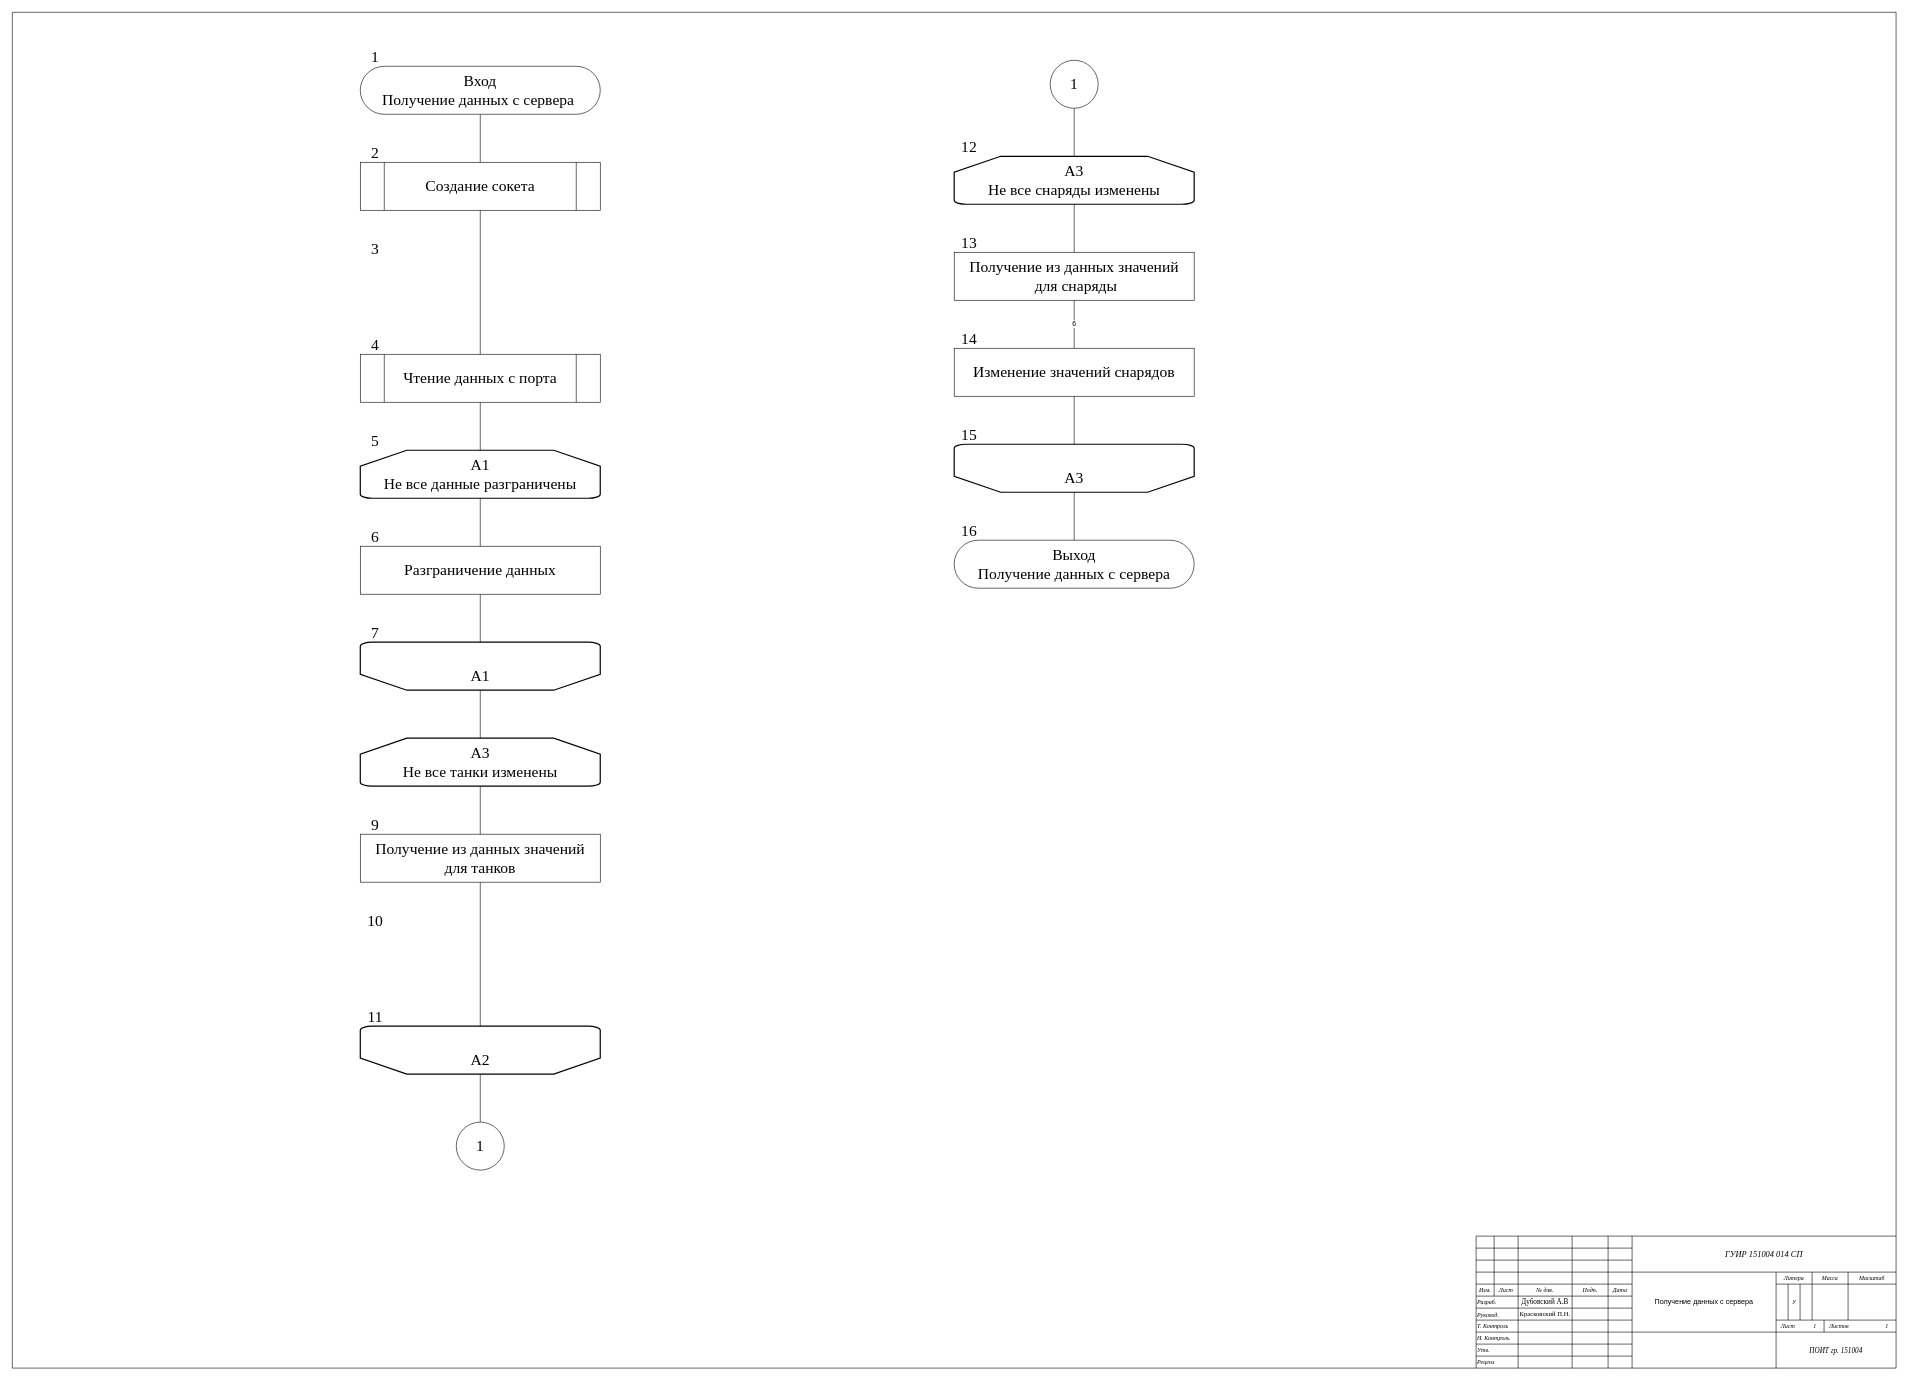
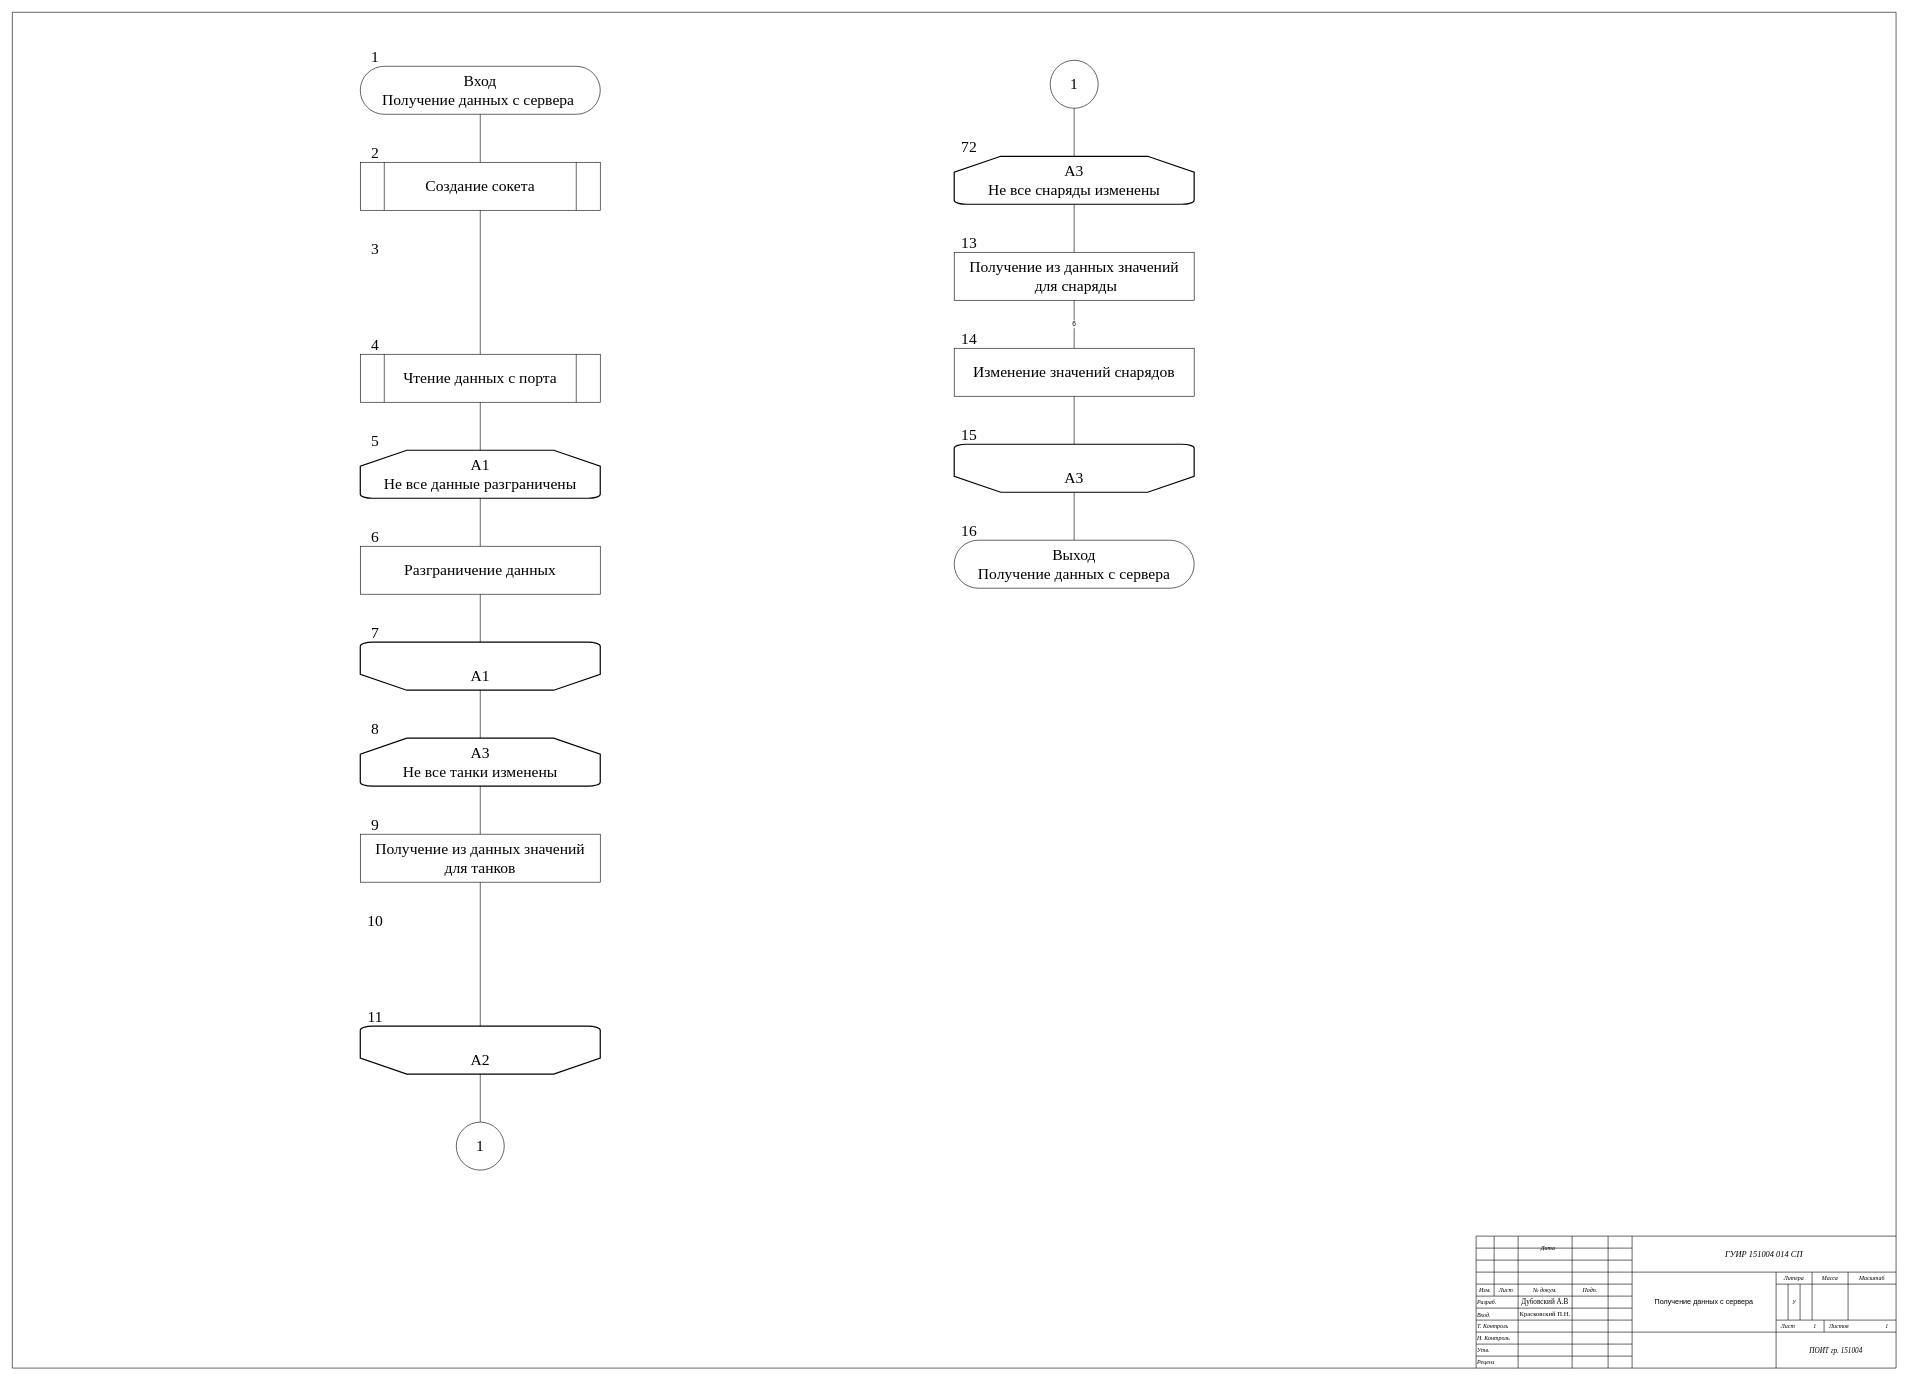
- <mxCell id="72" value="12" style="text;html=1;strokeColor=none;fillColor=none;align=center;verticalAlign=middle;whiteSpace=wrap;rounded=0;fontSize=26;fontFamily=Times New Roman;strokeWidth=1;" vertex="1" parent="1"><mxGeometry x="1590" y="230" width="50" height="30" as="geometry" /></mxCell>
+ <mxCell id="72" value="72" style="text;html=1;strokeColor=none;fillColor=none;align=center;verticalAlign=middle;whiteSpace=wrap;rounded=0;fontSize=26;fontFamily=Times New Roman;strokeWidth=1;" vertex="1" parent="1"><mxGeometry x="1590" y="230" width="50" height="30" as="geometry" /></mxCell>
+ <mxCell id="65" value="8" style="text;html=1;strokeColor=none;fillColor=none;align=center;verticalAlign=middle;whiteSpace=wrap;rounded=0;fontSize=26;fontFamily=Times New Roman;strokeWidth=1;" vertex="1" parent="1"><mxGeometry x="600" y="1200" width="50" height="30" as="geometry" /></mxCell>
- <mxCell id="93" value="&lt;p style=&quot;margin-left: 0 ; margin-right: 0 ; margin-top: 0px ; margin-bottom: 0px ; text-indent: 0 ; direction: ltr&quot;&gt;&lt;font style=&quot;font-family: &amp;#34;times new roman&amp;#34; ; color: rgb(0 , 0 , 0) ; direction: ltr ; letter-spacing: 0px ; line-height: 140% ; opacity: 1&quot; size=&quot;1&quot;&gt;&lt;i&gt;№ для.&lt;/i&gt;&lt;/font&gt;&lt;font style=&quot;font-size: 12px ; font-family: &amp;#34;times new roman&amp;#34; ; color: #000000 ; direction: ltr ; letter-spacing: 0px ; line-height: 140% ; opacity: 1&quot;&gt;&lt;br&gt;&lt;/font&gt;&lt;/p&gt;" style="verticalAlign=middle;align=center;vsdxID=45;fillColor=none;gradientColor=none;shape=stencil(nZBLDoAgDERP0z3SIyjew0SURgSD+Lu9kMZoXLhwN9O+tukAlrNpJg1SzDH4QW/URgNYgZTkjA4UkwJUgGXng+6DX1zLfmoymdXo17xh5zmRJ6Q42BWCfc2oJfdAr+Yv+AP9Cb7OJ3H/2JG1HNGz/84klThPVCc=);strokeColor=none;labelBackgroundColor=none;rounded=0;html=1;whiteSpace=wrap;strokeWidth=1;" parent="90" vertex="1"><mxGeometry x="2530" y="2140" width="90" height="20" as="geometry" /></mxCell>
+ <mxCell id="93" value="&lt;p style=&quot;margin-left: 0 ; margin-right: 0 ; margin-top: 0px ; margin-bottom: 0px ; text-indent: 0 ; direction: ltr&quot;&gt;&lt;font style=&quot;font-family: &amp;#34;times new roman&amp;#34; ; color: rgb(0 , 0 , 0) ; direction: ltr ; letter-spacing: 0px ; line-height: 140% ; opacity: 1&quot; size=&quot;1&quot;&gt;&lt;i&gt;№ докум.&lt;/i&gt;&lt;/font&gt;&lt;font style=&quot;font-size: 12px ; font-family: &amp;#34;times new roman&amp;#34; ; color: #000000 ; direction: ltr ; letter-spacing: 0px ; line-height: 140% ; opacity: 1&quot;&gt;&lt;br&gt;&lt;/font&gt;&lt;/p&gt;" style="verticalAlign=middle;align=center;vsdxID=45;fillColor=none;gradientColor=none;shape=stencil(nZBLDoAgDERP0z3SIyjew0SURgSD+Lu9kMZoXLhwN9O+tukAlrNpJg1SzDH4QW/URgNYgZTkjA4UkwJUgGXng+6DX1zLfmoymdXo17xh5zmRJ6Q42BWCfc2oJfdAr+Yv+AP9Cb7OJ3H/2JG1HNGz/84klThPVCc=);strokeColor=none;labelBackgroundColor=none;rounded=0;html=1;whiteSpace=wrap;strokeWidth=1;" parent="90" vertex="1"><mxGeometry x="2530" y="2140" width="90" height="20" as="geometry" /></mxCell>
- <mxCell id="94" value="&lt;p style=&quot;margin-left: 0 ; margin-right: 0 ; margin-top: 0px ; margin-bottom: 0px ; text-indent: 0 ; direction: ltr&quot;&gt;&lt;font style=&quot;font-family: &amp;#34;times new roman&amp;#34; ; color: rgb(0 , 0 , 0) ; direction: ltr ; letter-spacing: 0px ; line-height: 140% ; opacity: 1&quot; size=&quot;1&quot;&gt;&lt;i&gt;Дата&lt;/i&gt;&lt;/font&gt;&lt;font style=&quot;font-size: 12px ; font-family: &amp;#34;times new roman&amp;#34; ; color: #000000 ; direction: ltr ; letter-spacing: 0px ; line-height: 140% ; opacity: 1&quot;&gt;&lt;br&gt;&lt;/font&gt;&lt;/p&gt;" style="verticalAlign=middle;align=center;vsdxID=45;fillColor=none;gradientColor=none;shape=stencil(nZBLDoAgDERP0z3SIyjew0SURgSD+Lu9kMZoXLhwN9O+tukAlrNpJg1SzDH4QW/URgNYgZTkjA4UkwJUgGXng+6DX1zLfmoymdXo17xh5zmRJ6Q42BWCfc2oJfdAr+Yv+AP9Cb7OJ3H/2JG1HNGz/84klThPVCc=);strokeColor=none;labelBackgroundColor=none;rounded=0;html=1;whiteSpace=wrap;strokeWidth=1;" parent="90" vertex="1"><mxGeometry x="2680" y="2140" width="40" height="20" as="geometry" /></mxCell>
+ <mxCell id="94" value="&lt;p style=&quot;margin-left: 0 ; margin-right: 0 ; margin-top: 0px ; margin-bottom: 0px ; text-indent: 0 ; direction: ltr&quot;&gt;&lt;font style=&quot;font-family: &amp;#34;times new roman&amp;#34; ; color: rgb(0 , 0 , 0) ; direction: ltr ; letter-spacing: 0px ; line-height: 140% ; opacity: 1&quot; size=&quot;1&quot;&gt;&lt;i&gt;Дата&lt;/i&gt;&lt;/font&gt;&lt;font style=&quot;font-size: 12px ; font-family: &amp;#34;times new roman&amp;#34; ; color: #000000 ; direction: ltr ; letter-spacing: 0px ; line-height: 140% ; opacity: 1&quot;&gt;&lt;br&gt;&lt;/font&gt;&lt;/p&gt;" style="verticalAlign=middle;align=center;vsdxID=45;fillColor=none;gradientColor=none;shape=stencil(nZBLDoAgDERP0z3SIyjew0SURgSD+Lu9kMZoXLhwN9O+tukAlrNpJg1SzDH4QW/URgNYgZTkjA4UkwJUgGXng+6DX1zLfmoymdXo17xh5zmRJ6Q42BWCfc2oJfdAr+Yv+AP9Cb7OJ3H/2JG1HNGz/84klThPVCc=);strokeColor=none;labelBackgroundColor=none;rounded=0;html=1;whiteSpace=wrap;strokeWidth=1;" parent="90" vertex="1"><mxGeometry x="2560" y="2070" width="40" height="20" as="geometry" /></mxCell>
- <mxCell id="91" value="&lt;p style=&quot;margin-left: 0 ; margin-right: 0 ; margin-top: 0px ; margin-bottom: 0px ; text-indent: 0 ; direction: ltr&quot;&gt;&lt;font style=&quot;font-family: &amp;quot;times new roman&amp;quot; ; color: rgb(0 , 0 , 0) ; direction: ltr ; letter-spacing: 0px ; line-height: 140% ; opacity: 1&quot; size=&quot;1&quot;&gt;&lt;i&gt;Руковод.&lt;/i&gt;&lt;/font&gt;&lt;font style=&quot;font-size: 14px ; font-family: &amp;quot;times new roman&amp;quot; ; color: #000000 ; direction: ltr ; letter-spacing: 0px ; line-height: 140% ; opacity: 1&quot;&gt;&lt;br&gt;&lt;/font&gt;&lt;/p&gt;" style="verticalAlign=middle;align=left;vsdxID=41;fillColor=none;gradientColor=none;shape=stencil(nZBLDoAgDERP0z3SIyjew0SURgSD+Lu9kMZoXLhwN9O+tukAlrNpJg1SzDH4QW/URgNYgZTkjA4UkwJUgGXng+6DX1zLfmoymdXo17xh5zmRJ6Q42BWCfc2oJfdAr+Yv+AP9Cb7OJ3H/2JG1HNGz/84klThPVCc=);strokeColor=none;labelBackgroundColor=none;rounded=0;html=1;whiteSpace=wrap;strokeWidth=1;" parent="90" vertex="1"><mxGeometry x="2460" y="2180" width="70" height="20" as="geometry" /></mxCell>
+ <mxCell id="91" value="&lt;p style=&quot;margin-left: 0 ; margin-right: 0 ; margin-top: 0px ; margin-bottom: 0px ; text-indent: 0 ; direction: ltr&quot;&gt;&lt;font style=&quot;font-family: &amp;quot;times new roman&amp;quot; ; color: rgb(0 , 0 , 0) ; direction: ltr ; letter-spacing: 0px ; line-height: 140% ; opacity: 1&quot; size=&quot;1&quot;&gt;&lt;i&gt;Вход.&lt;/i&gt;&lt;/font&gt;&lt;font style=&quot;font-size: 14px ; font-family: &amp;quot;times new roman&amp;quot; ; color: #000000 ; direction: ltr ; letter-spacing: 0px ; line-height: 140% ; opacity: 1&quot;&gt;&lt;br&gt;&lt;/font&gt;&lt;/p&gt;" style="verticalAlign=middle;align=left;vsdxID=41;fillColor=none;gradientColor=none;shape=stencil(nZBLDoAgDERP0z3SIyjew0SURgSD+Lu9kMZoXLhwN9O+tukAlrNpJg1SzDH4QW/URgNYgZTkjA4UkwJUgGXng+6DX1zLfmoymdXo17xh5zmRJ6Q42BWCfc2oJfdAr+Yv+AP9Cb7OJ3H/2JG1HNGz/84klThPVCc=);strokeColor=none;labelBackgroundColor=none;rounded=0;html=1;whiteSpace=wrap;strokeWidth=1;" parent="90" vertex="1"><mxGeometry x="2460" y="2180" width="70" height="20" as="geometry" /></mxCell>
